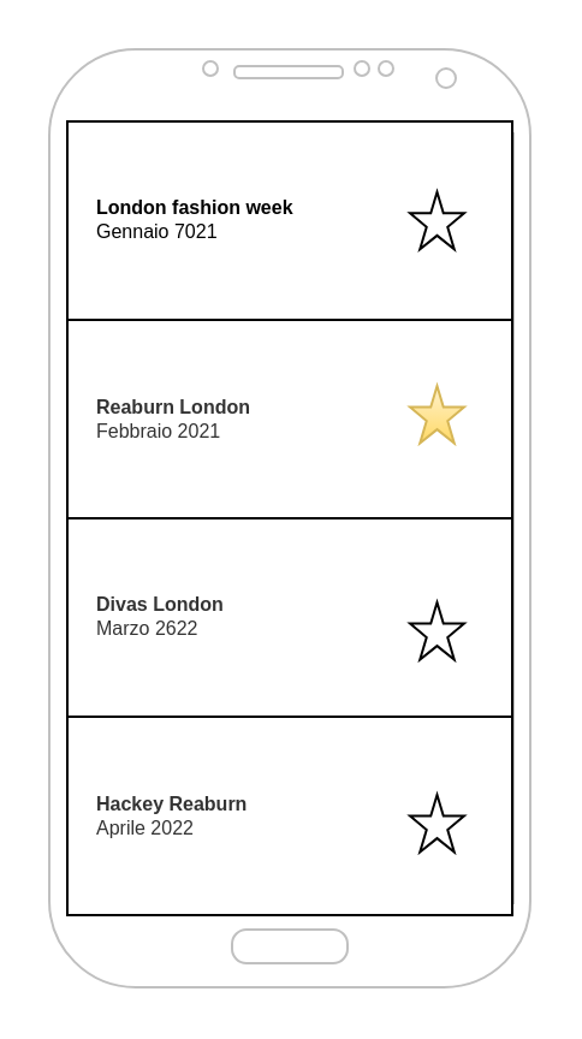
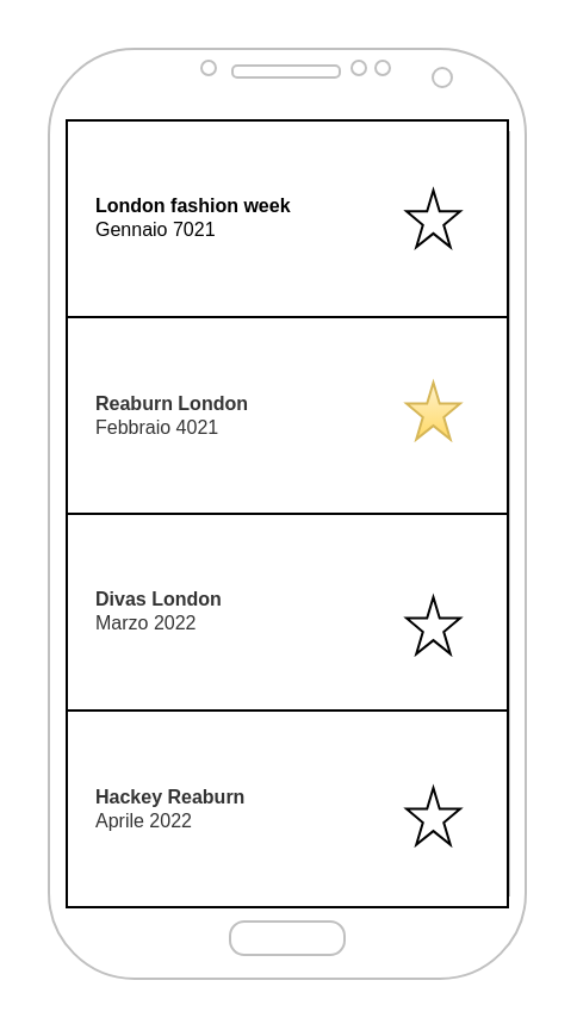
- <mxCell id="5" value="&lt;b&gt;Reaburn London&lt;/b&gt;&lt;br&gt;Febbraio 2021" style="strokeColor=inherit;fillColor=inherit;gradientColor=inherit;strokeWidth=1;html=1;shadow=0;dashed=0;shape=mxgraph.android.rrect;rSize=0;align=left;spacingLeft=10;fontSize=8;fontColor=#333333;" vertex="1" parent="3"><mxGeometry y="82.5" width="185" height="82.5" as="geometry" /></mxCell>
+ <mxCell id="5" value="&lt;b&gt;Reaburn London&lt;/b&gt;&lt;br&gt;Febbraio 4021" style="strokeColor=inherit;fillColor=inherit;gradientColor=inherit;strokeWidth=1;html=1;shadow=0;dashed=0;shape=mxgraph.android.rrect;rSize=0;align=left;spacingLeft=10;fontSize=8;fontColor=#333333;" vertex="1" parent="3"><mxGeometry y="82.5" width="185" height="82.5" as="geometry" /></mxCell>
- <mxCell id="6" value="&lt;b&gt;Divas London&lt;/b&gt;&lt;br&gt;Marzo 2622" style="strokeColor=inherit;fillColor=inherit;gradientColor=inherit;strokeWidth=1;html=1;shadow=0;dashed=0;shape=mxgraph.android.rrect;rSize=0;align=left;spacingLeft=10;fontSize=8;fontColor=#333333;" vertex="1" parent="3"><mxGeometry y="165" width="185" height="82.5" as="geometry" /></mxCell>
+ <mxCell id="6" value="&lt;b&gt;Divas London&lt;/b&gt;&lt;br&gt;Marzo 2022" style="strokeColor=inherit;fillColor=inherit;gradientColor=inherit;strokeWidth=1;html=1;shadow=0;dashed=0;shape=mxgraph.android.rrect;rSize=0;align=left;spacingLeft=10;fontSize=8;fontColor=#333333;" vertex="1" parent="3"><mxGeometry y="165" width="185" height="82.5" as="geometry" /></mxCell>
